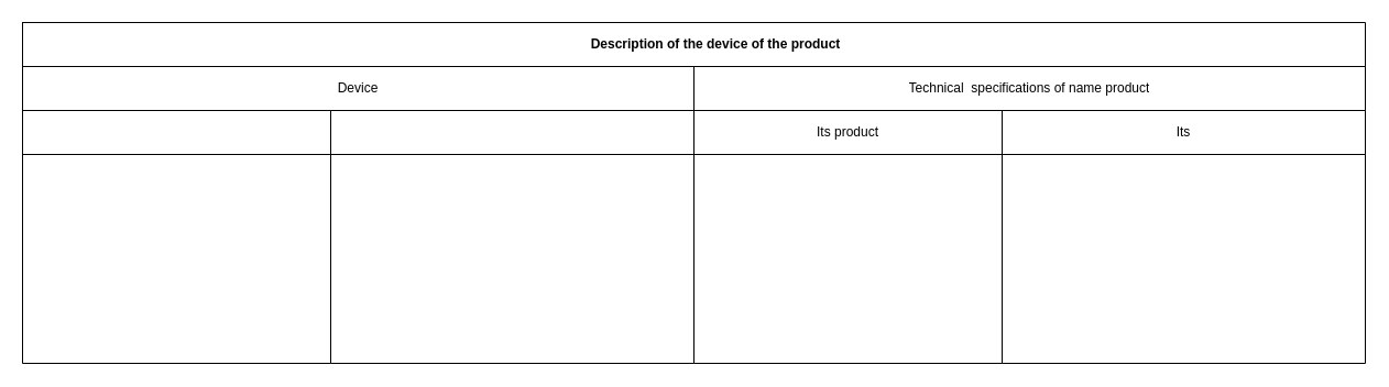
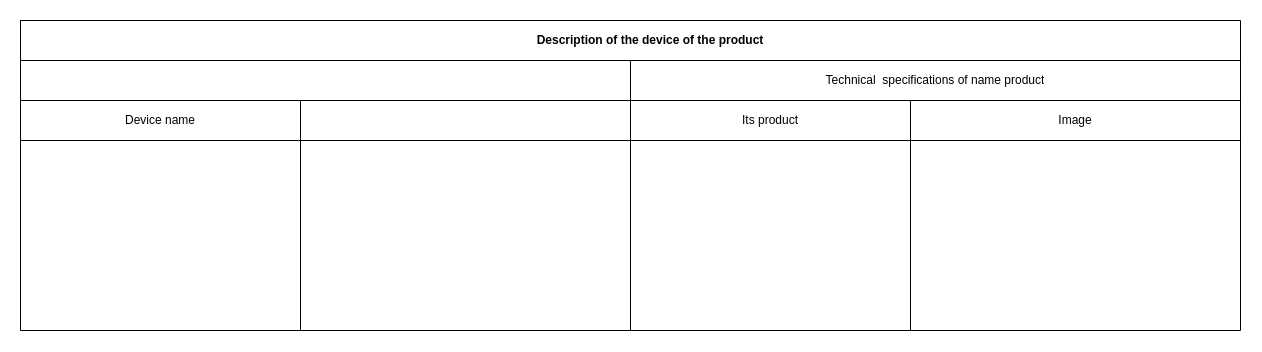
- <mxCell id="7" value="Device" style="shape=partialRectangle;html=1;whiteSpace=wrap;connectable=0;overflow=hidden;fillColor=none;top=0;left=0;bottom=0;right=0;pointerEvents=1;" vertex="1" parent="6"><mxGeometry width="610" height="40" as="geometry" /></mxCell>
+ <mxCell id="12" value="Device name " style="shape=partialRectangle;html=1;whiteSpace=wrap;connectable=0;overflow=hidden;fillColor=none;top=0;left=0;bottom=0;right=0;pointerEvents=1;" vertex="1" parent="11"><mxGeometry width="280" height="40" as="geometry" /></mxCell>
- <mxCell id="21" value="Its" style="shape=partialRectangle;html=1;whiteSpace=wrap;connectable=0;overflow=hidden;fillColor=none;top=0;left=0;bottom=0;right=0;pointerEvents=1;" vertex="1" parent="20"><mxGeometry width="330" height="40" as="geometry" /></mxCell>
+ <mxCell id="21" value="Image" style="shape=partialRectangle;html=1;whiteSpace=wrap;connectable=0;overflow=hidden;fillColor=none;top=0;left=0;bottom=0;right=0;pointerEvents=1;" vertex="1" parent="20"><mxGeometry width="330" height="40" as="geometry" /></mxCell>
